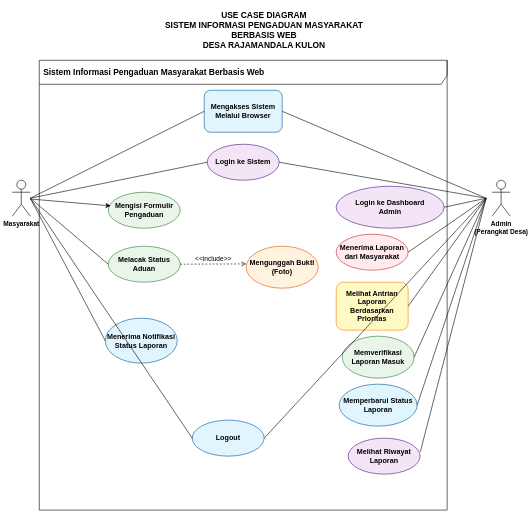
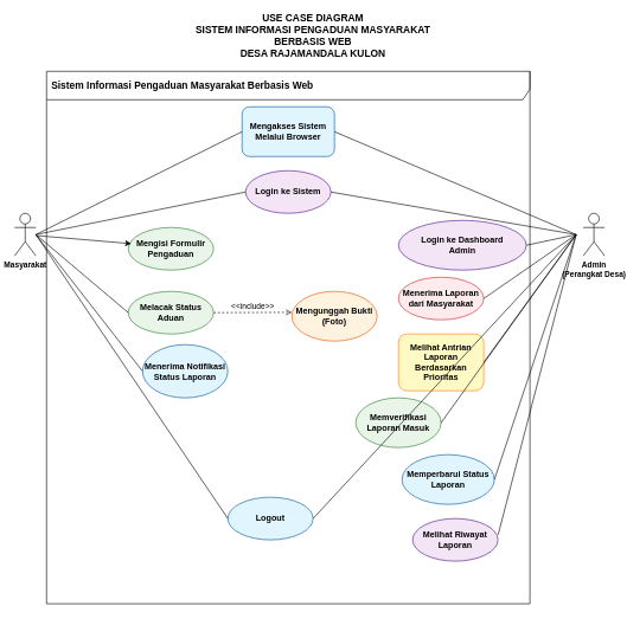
- <mxCell id="11" value="&lt;b&gt;&lt;font style=&quot;font-size: 12px;&quot;&gt;Menerima Notifikasi&lt;br&gt;Status Laporan&lt;/font&gt;&lt;/b&gt;" style="ellipse;whiteSpace=wrap;html=1;fontSize=10;fillColor=#e1f5fe;strokeColor=#01579b;" parent="1" vertex="1"><mxGeometry x="175" y="530" width="120" height="75" as="geometry" /></mxCell>
+ <mxCell id="11" value="&lt;b&gt;&lt;font style=&quot;font-size: 12px;&quot;&gt;Menerima Notifikasi&lt;br&gt;Status Laporan&lt;/font&gt;&lt;/b&gt;" style="ellipse;whiteSpace=wrap;html=1;fontSize=10;fillColor=#e1f5fe;strokeColor=#01579b;" parent="1" vertex="1"><mxGeometry x="200" y="485" width="120" height="75" as="geometry" /></mxCell>
- <mxCell id="15" value="&lt;b&gt;&lt;font style=&quot;font-size: 12px;&quot;&gt;Memverifikasi&lt;br&gt;Laporan Masuk&lt;/font&gt;&lt;/b&gt;" style="ellipse;whiteSpace=wrap;html=1;fontSize=10;fillColor=#e8f5e8;strokeColor=#2e7d32;" parent="1" vertex="1"><mxGeometry x="570" y="560" width="120" height="70" as="geometry" /></mxCell>
+ <mxCell id="15" value="&lt;b&gt;&lt;font style=&quot;font-size: 12px;&quot;&gt;Memverifikasi&lt;br&gt;Laporan Masuk&lt;/font&gt;&lt;/b&gt;" style="ellipse;whiteSpace=wrap;html=1;fontSize=10;fillColor=#e8f5e8;strokeColor=#2e7d32;" parent="1" vertex="1"><mxGeometry x="500" y="560" width="120" height="70" as="geometry" /></mxCell>
